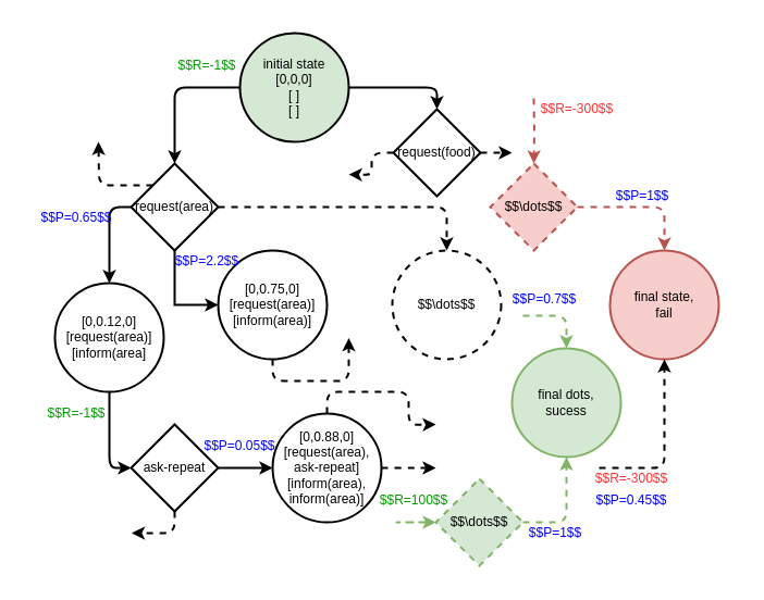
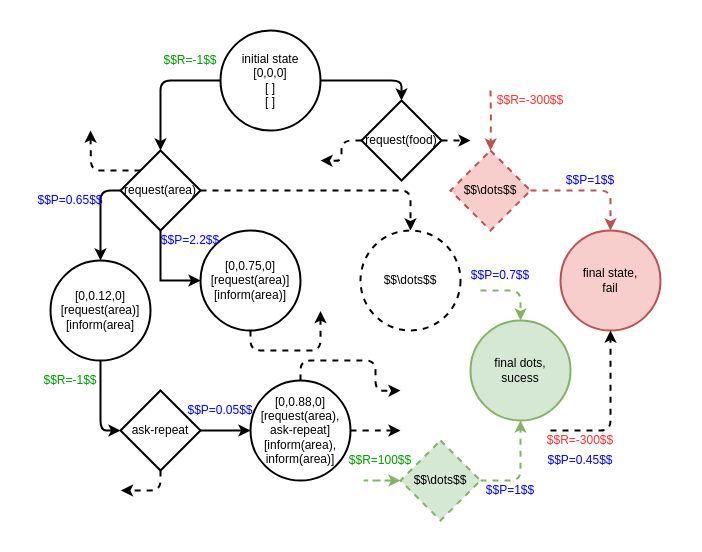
- <mxCell id="6" value="initial state&lt;br&gt;[0,0,0]&lt;br&gt;[ ]&lt;br&gt;[ ]&lt;br&gt;" style="ellipse;whiteSpace=wrap;html=1;aspect=fixed;strokeWidth=2;fillColor=#d5e8d4;" parent="1" vertex="1"><mxGeometry x="220" y="30" width="100" height="100" as="geometry" /></mxCell>
+ <mxCell id="6" value="initial state&lt;br&gt;[0,0,0]&lt;br&gt;[ ]&lt;br&gt;[ ]&lt;br&gt;" style="ellipse;whiteSpace=wrap;html=1;aspect=fixed;strokeWidth=2;" parent="1" vertex="1"><mxGeometry x="220" y="30" width="100" height="100" as="geometry" /></mxCell>
